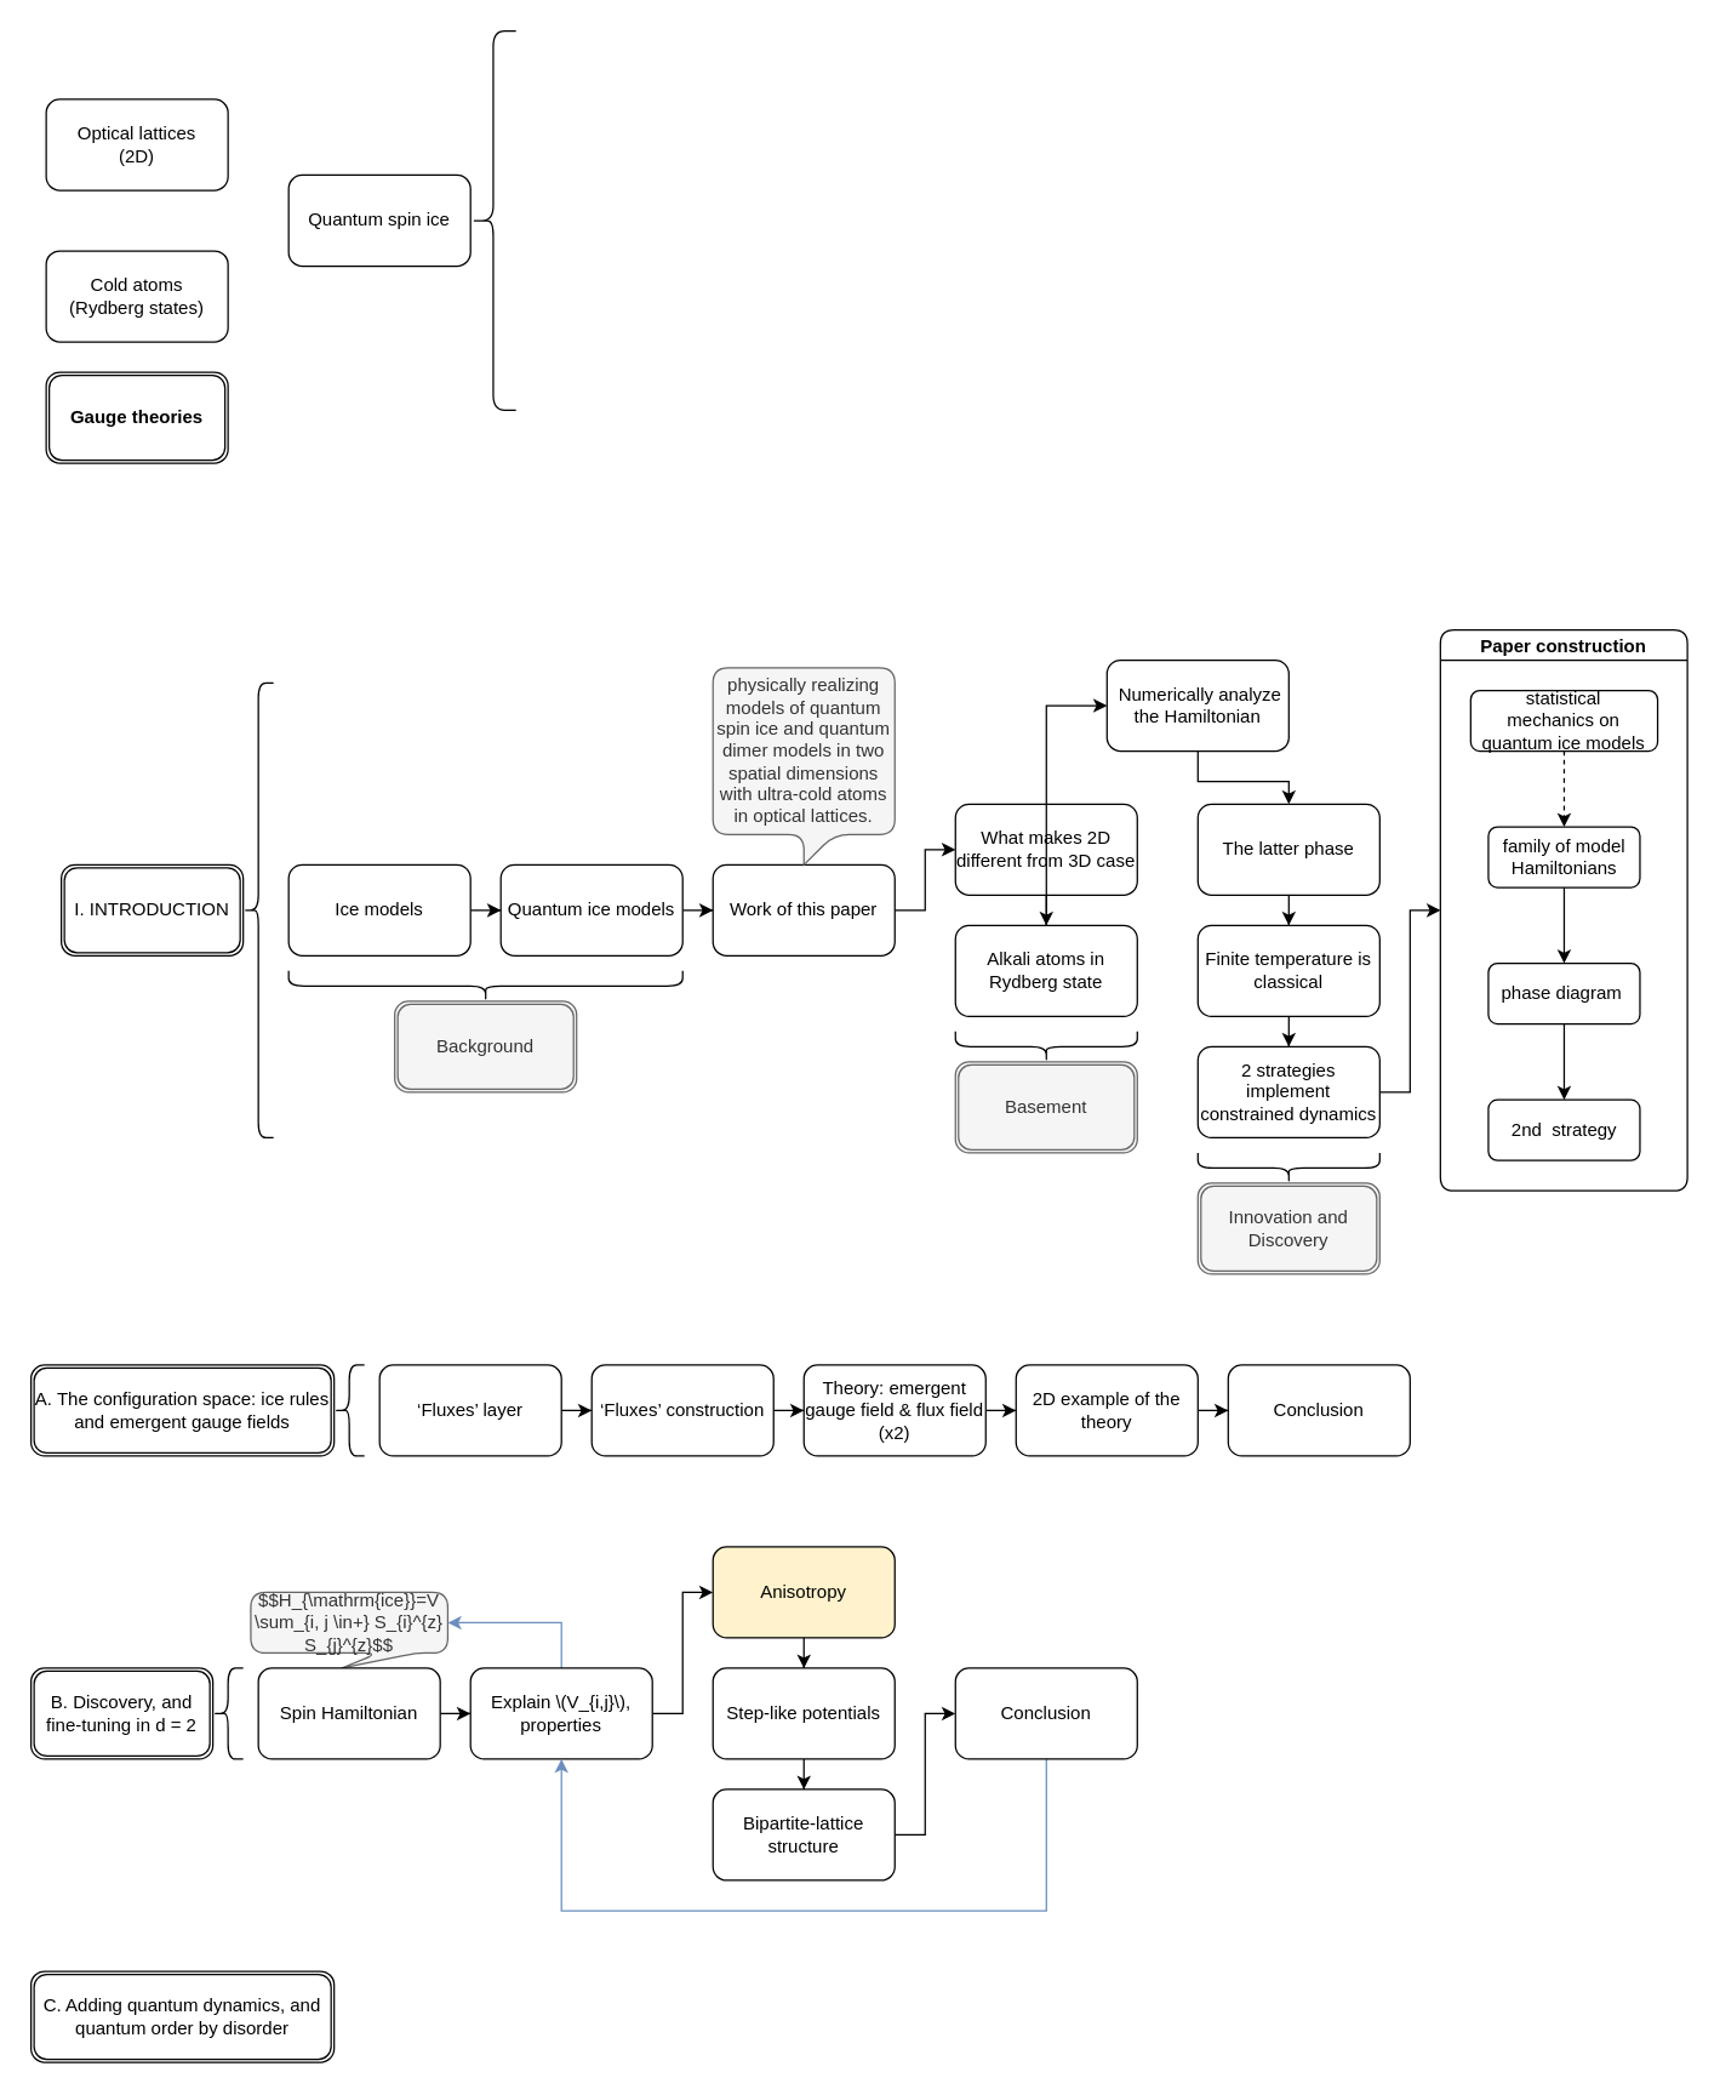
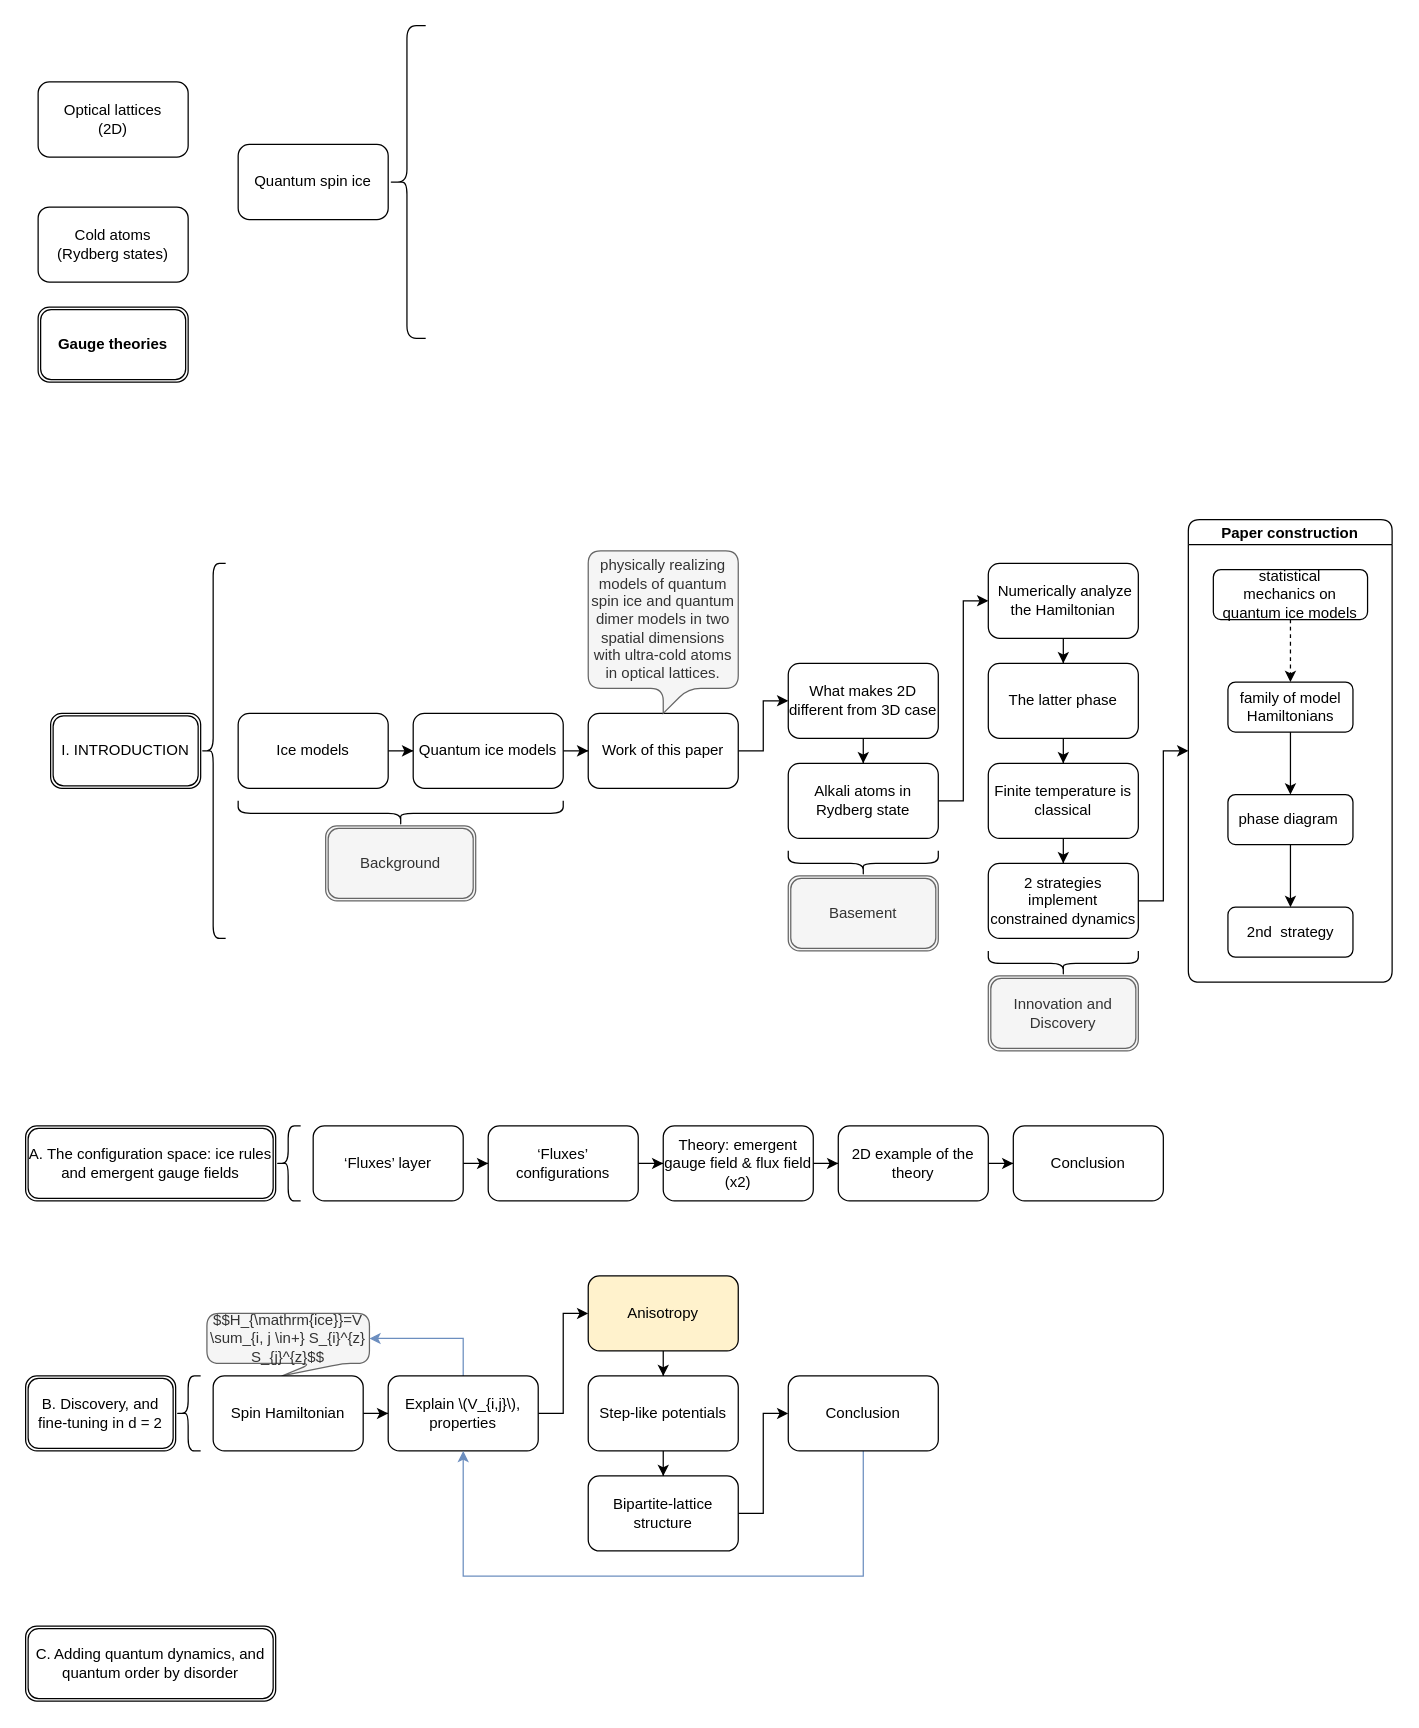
- <mxCell id="21" value="&amp;nbsp;Numerically analyze the Hamiltonian" style="whiteSpace=wrap;html=1;rounded=1;" vertex="1" parent="1"><mxGeometry x="730" y="435" width="120" height="60" as="geometry" /></mxCell>
+ <mxCell id="21" value="&amp;nbsp;Numerically analyze the Hamiltonian" style="whiteSpace=wrap;html=1;rounded=1;" vertex="1" parent="1"><mxGeometry x="790" y="450" width="120" height="60" as="geometry" /></mxCell>
- <mxCell id="47" value="&lt;span&gt;‘Fluxes’ construction&lt;/span&gt;" style="whiteSpace=wrap;html=1;rounded=1;fontColor=#000000;" vertex="1" parent="1"><mxGeometry x="390" y="900" width="120" height="60" as="geometry" /></mxCell>
+ <mxCell id="47" value="&lt;span&gt;‘Fluxes’ configurations&lt;/span&gt;" style="whiteSpace=wrap;html=1;rounded=1;fontColor=#000000;" vertex="1" parent="1"><mxGeometry x="390" y="900" width="120" height="60" as="geometry" /></mxCell>
